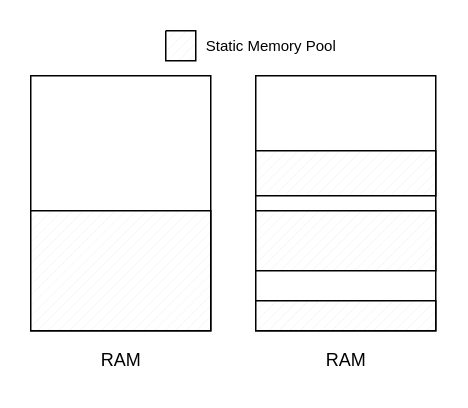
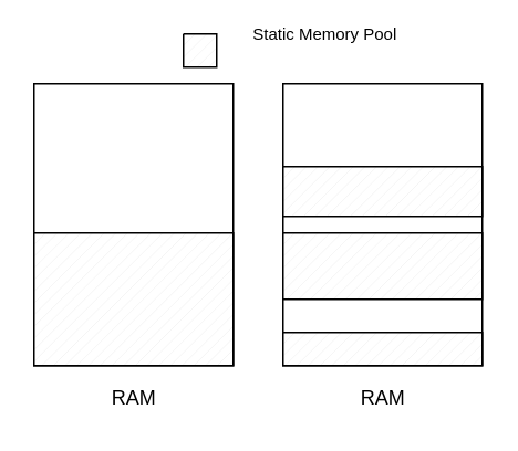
- <mxCell id="11" value="&lt;font style=&quot;font-size: 10px&quot;&gt;Static Memory Pool&lt;/font&gt;" style="text;html=1;resizable=0;autosize=1;align=center;verticalAlign=middle;points=[];fillColor=none;strokeColor=none;rounded=0;shadow=0;labelBackgroundColor=none;sketch=0;" vertex="1" parent="1"><mxGeometry x="130" y="20" width="100" height="20" as="geometry" /></mxCell>
+ <mxCell id="11" value="&lt;font style=&quot;font-size: 10px&quot;&gt;Static Memory Pool&lt;/font&gt;" style="text;html=1;resizable=0;autosize=1;align=center;verticalAlign=middle;points=[];fillColor=none;strokeColor=none;rounded=0;shadow=0;labelBackgroundColor=none;sketch=0;" vertex="1" parent="1"><mxGeometry x="145" y="10" width="100" height="20" as="geometry" /></mxCell>
